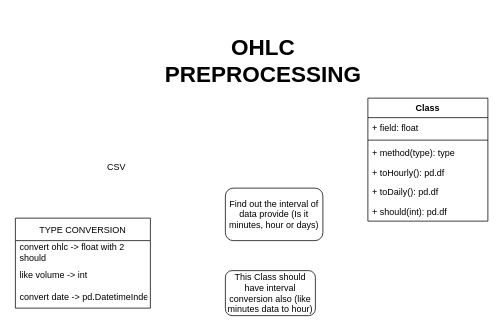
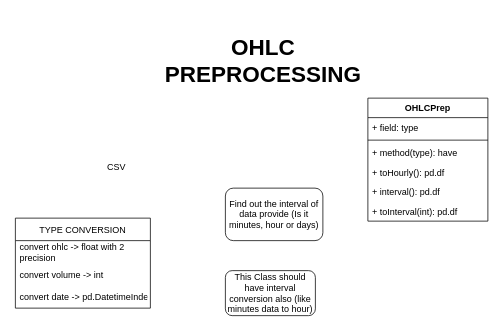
- <mxCell id="10" value="Class" style="swimlane;fontStyle=1;align=center;verticalAlign=top;childLayout=stackLayout;horizontal=1;startSize=26;horizontalStack=0;resizeParent=1;resizeParentMax=0;resizeLast=0;collapsible=1;marginBottom=0;fontSize=12;" vertex="1" parent="1"><mxGeometry x="490" y="130" width="160" height="164" as="geometry" /></mxCell>
+ <mxCell id="10" value="OHLCPrep" style="swimlane;fontStyle=1;align=center;verticalAlign=top;childLayout=stackLayout;horizontal=1;startSize=26;horizontalStack=0;resizeParent=1;resizeParentMax=0;resizeLast=0;collapsible=1;marginBottom=0;fontSize=12;" vertex="1" parent="1"><mxGeometry x="490" y="130" width="160" height="164" as="geometry" /></mxCell>
- <mxCell id="11" value="+ field: float" style="text;strokeColor=none;fillColor=none;align=left;verticalAlign=top;spacingLeft=4;spacingRight=4;overflow=hidden;rotatable=0;points=[[0,0.5],[1,0.5]];portConstraint=eastwest;fontSize=12;" vertex="1" parent="10"><mxGeometry y="26" width="160" height="26" as="geometry" /></mxCell>
+ <mxCell id="11" value="+ field: type" style="text;strokeColor=none;fillColor=none;align=left;verticalAlign=top;spacingLeft=4;spacingRight=4;overflow=hidden;rotatable=0;points=[[0,0.5],[1,0.5]];portConstraint=eastwest;fontSize=12;" vertex="1" parent="10"><mxGeometry y="26" width="160" height="26" as="geometry" /></mxCell>
- <mxCell id="13" value="+ method(type): type" style="text;strokeColor=none;fillColor=none;align=left;verticalAlign=top;spacingLeft=4;spacingRight=4;overflow=hidden;rotatable=0;points=[[0,0.5],[1,0.5]];portConstraint=eastwest;fontSize=12;" vertex="1" parent="10"><mxGeometry y="60" width="160" height="26" as="geometry" /></mxCell>
+ <mxCell id="13" value="+ method(type): have" style="text;strokeColor=none;fillColor=none;align=left;verticalAlign=top;spacingLeft=4;spacingRight=4;overflow=hidden;rotatable=0;points=[[0,0.5],[1,0.5]];portConstraint=eastwest;fontSize=12;" vertex="1" parent="10"><mxGeometry y="60" width="160" height="26" as="geometry" /></mxCell>
- <mxCell id="15" value="+ toDaily(): pd.df" style="text;strokeColor=none;fillColor=none;align=left;verticalAlign=top;spacingLeft=4;spacingRight=4;overflow=hidden;rotatable=0;points=[[0,0.5],[1,0.5]];portConstraint=eastwest;fontSize=12;" vertex="1" parent="10"><mxGeometry y="112" width="160" height="26" as="geometry" /></mxCell>
+ <mxCell id="15" value="+ interval(): pd.df" style="text;strokeColor=none;fillColor=none;align=left;verticalAlign=top;spacingLeft=4;spacingRight=4;overflow=hidden;rotatable=0;points=[[0,0.5],[1,0.5]];portConstraint=eastwest;fontSize=12;" vertex="1" parent="10"><mxGeometry y="112" width="160" height="26" as="geometry" /></mxCell>
- <mxCell id="16" value="+ should(int): pd.df" style="text;strokeColor=none;fillColor=none;align=left;verticalAlign=top;spacingLeft=4;spacingRight=4;overflow=hidden;rotatable=0;points=[[0,0.5],[1,0.5]];portConstraint=eastwest;fontSize=12;" vertex="1" parent="10"><mxGeometry y="138" width="160" height="26" as="geometry" /></mxCell>
+ <mxCell id="16" value="+ toInterval(int): pd.df" style="text;strokeColor=none;fillColor=none;align=left;verticalAlign=top;spacingLeft=4;spacingRight=4;overflow=hidden;rotatable=0;points=[[0,0.5],[1,0.5]];portConstraint=eastwest;fontSize=12;" vertex="1" parent="10"><mxGeometry y="138" width="160" height="26" as="geometry" /></mxCell>
- <mxCell id="5" value="convert ohlc -&gt; float with 2 &#10;should&#10;" style="text;strokeColor=none;fillColor=none;align=left;verticalAlign=middle;spacingLeft=4;spacingRight=4;overflow=hidden;points=[[0,0.5],[1,0.5]];portConstraint=eastwest;rotatable=0;fontSize=12;" vertex="1" parent="4"><mxGeometry y="30" width="180" height="30" as="geometry" /></mxCell>
+ <mxCell id="5" value="convert ohlc -&gt; float with 2 &#10;precision&#10;" style="text;strokeColor=none;fillColor=none;align=left;verticalAlign=middle;spacingLeft=4;spacingRight=4;overflow=hidden;points=[[0,0.5],[1,0.5]];portConstraint=eastwest;rotatable=0;fontSize=12;" vertex="1" parent="4"><mxGeometry y="30" width="180" height="30" as="geometry" /></mxCell>
- <mxCell id="6" value="like volume -&gt; int" style="text;strokeColor=none;fillColor=none;align=left;verticalAlign=middle;spacingLeft=4;spacingRight=4;overflow=hidden;points=[[0,0.5],[1,0.5]];portConstraint=eastwest;rotatable=0;fontSize=12;" vertex="1" parent="4"><mxGeometry y="60" width="180" height="30" as="geometry" /></mxCell>
+ <mxCell id="6" value="convert volume -&gt; int" style="text;strokeColor=none;fillColor=none;align=left;verticalAlign=middle;spacingLeft=4;spacingRight=4;overflow=hidden;points=[[0,0.5],[1,0.5]];portConstraint=eastwest;rotatable=0;fontSize=12;" vertex="1" parent="4"><mxGeometry y="60" width="180" height="30" as="geometry" /></mxCell>
